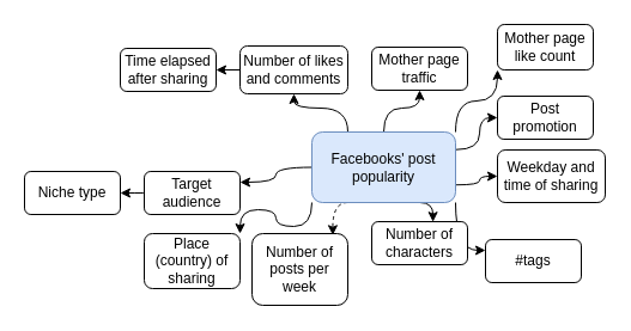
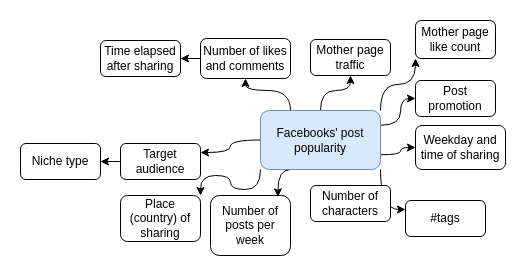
- <mxCell id="8" style="edgeStyle=orthogonalEdgeStyle;curved=1;orthogonalLoop=1;jettySize=auto;html=1;exitX=0.75;exitY=1;exitDx=0;exitDy=0;entryX=0.639;entryY=0.006;entryDx=0;entryDy=0;entryPerimeter=0;" edge="1" parent="1" source="13" target="22"><mxGeometry relative="1" as="geometry" /></mxCell>
- <mxCell id="9" style="edgeStyle=orthogonalEdgeStyle;curved=1;orthogonalLoop=1;jettySize=auto;html=1;exitX=0.25;exitY=1;exitDx=0;exitDy=0;entryX=0.843;entryY=0.022;entryDx=0;entryDy=0;entryPerimeter=0;dashed=1;" edge="1" parent="1" source="13" target="23"><mxGeometry relative="1" as="geometry" /></mxCell>
+ <mxCell id="9" style="edgeStyle=orthogonalEdgeStyle;curved=1;orthogonalLoop=1;jettySize=auto;html=1;exitX=0.25;exitY=1;exitDx=0;exitDy=0;entryX=0.843;entryY=0.022;entryDx=0;entryDy=0;entryPerimeter=0;" edge="1" parent="1" source="13" target="23"><mxGeometry relative="1" as="geometry" /></mxCell>
